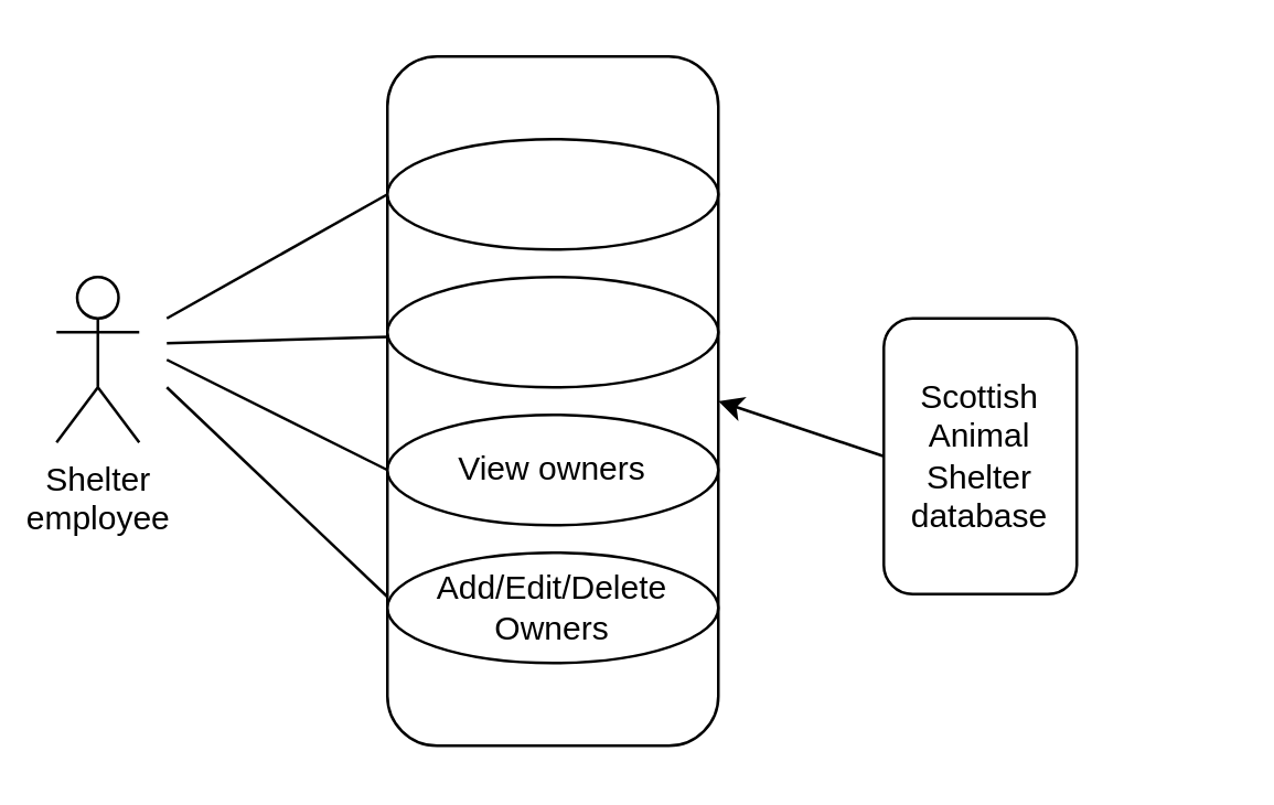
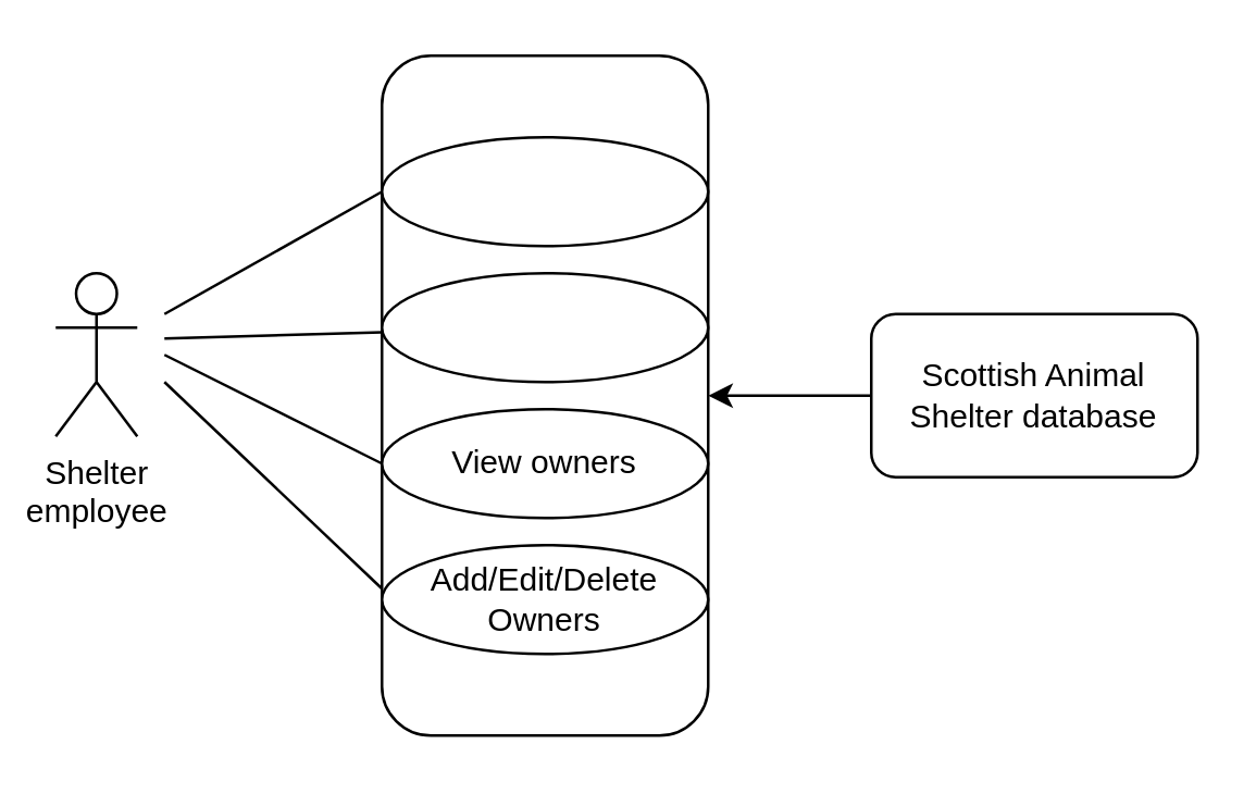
- <mxCell id="19" value="Scottish Animal Shelter database" style="rounded=1;whiteSpace=wrap;html=1;" parent="1" vertex="1"><mxGeometry x="320" y="115" width="70" height="100" as="geometry" /></mxCell>
+ <mxCell id="19" value="Scottish Animal Shelter database" style="rounded=1;whiteSpace=wrap;html=1;" parent="1" vertex="1"><mxGeometry x="320" y="115" width="120" height="60" as="geometry" /></mxCell>
